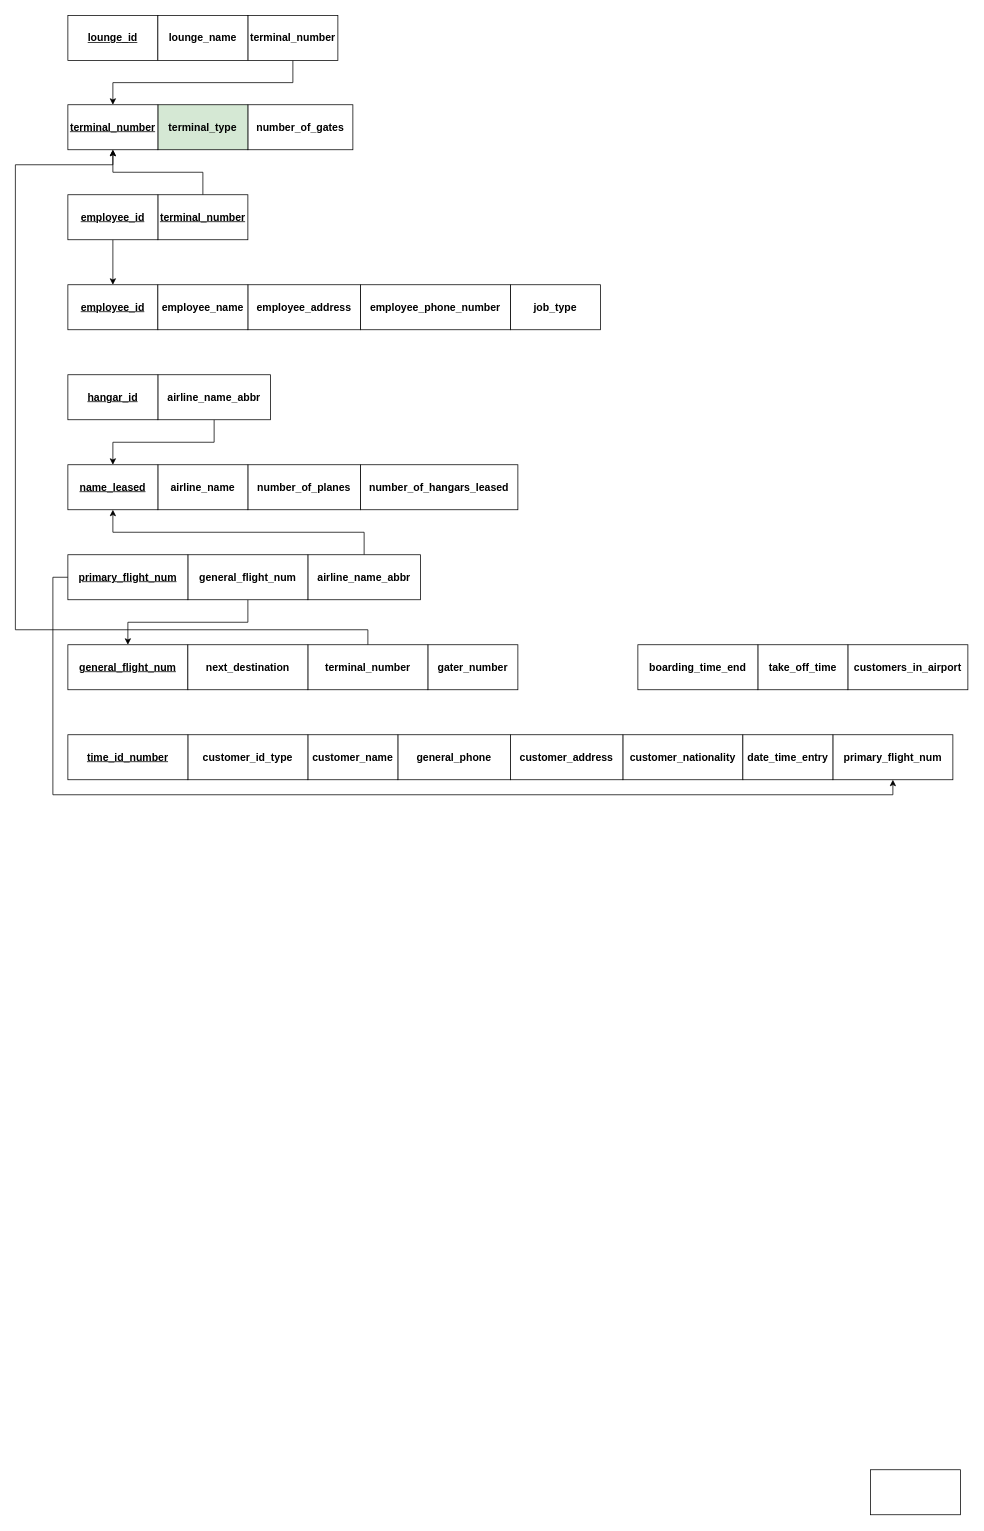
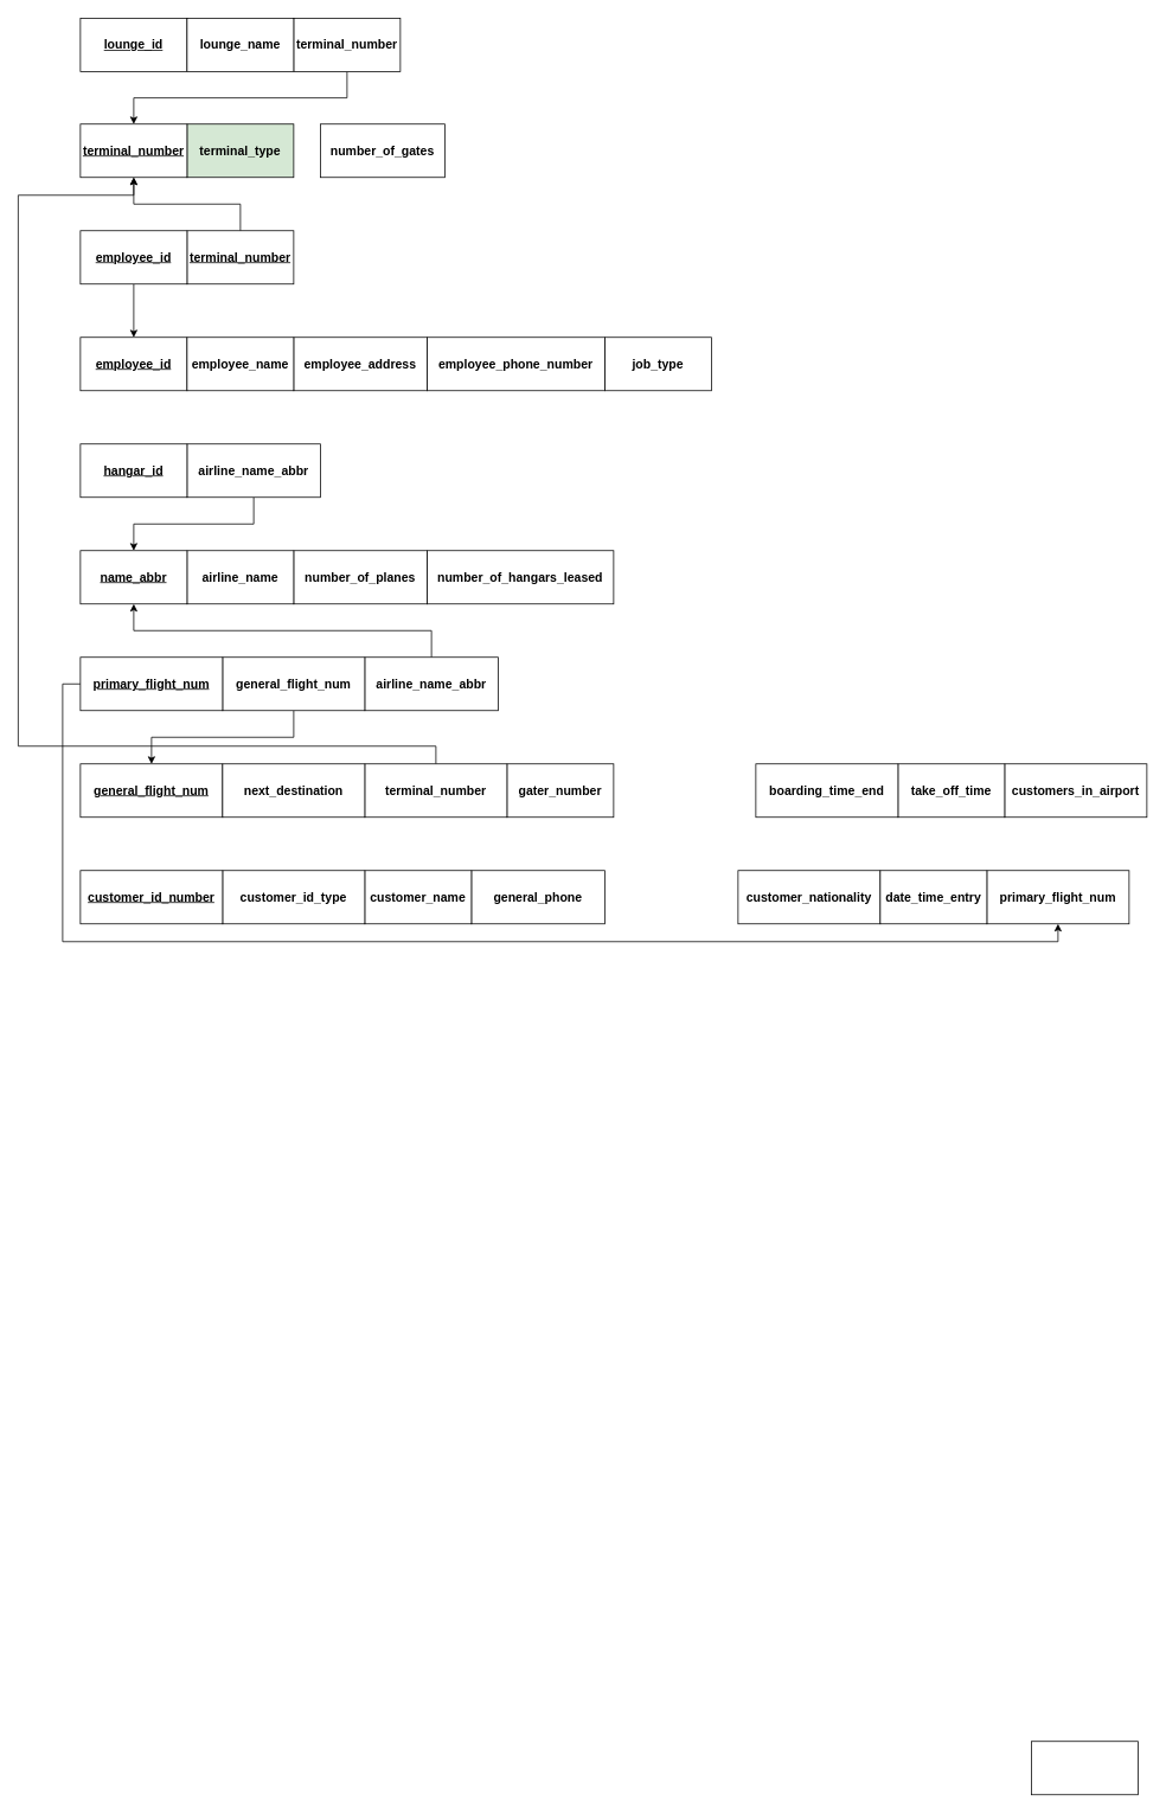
- <mxCell id="11" value="number_of_gates" style="rounded=0;whiteSpace=wrap;html=1;fontSize=14;fontStyle=1" vertex="1" parent="1"><mxGeometry x="330" y="139" width="140" height="60" as="geometry" /></mxCell>
+ <mxCell id="11" value="number_of_gates" style="rounded=0;whiteSpace=wrap;html=1;fontSize=14;fontStyle=1" vertex="1" parent="1"><mxGeometry x="360" y="139" width="140" height="60" as="geometry" /></mxCell>
- <mxCell id="25" value="&lt;u&gt;name_leased&lt;/u&gt;" style="rounded=0;whiteSpace=wrap;html=1;fontSize=14;fontStyle=1" vertex="1" parent="1"><mxGeometry x="90" y="619" width="120" height="60" as="geometry" /></mxCell>
+ <mxCell id="25" value="&lt;u&gt;name_abbr&lt;/u&gt;" style="rounded=0;whiteSpace=wrap;html=1;fontSize=14;fontStyle=1" vertex="1" parent="1"><mxGeometry x="90" y="619" width="120" height="60" as="geometry" /></mxCell>
- <mxCell id="44" value="&lt;u&gt;time_id_number&lt;/u&gt;" style="rounded=0;whiteSpace=wrap;html=1;fontSize=14;fontStyle=1" vertex="1" parent="1"><mxGeometry x="90" y="979" width="160" height="60" as="geometry" /></mxCell>
+ <mxCell id="44" value="&lt;u&gt;customer_id_number&lt;/u&gt;" style="rounded=0;whiteSpace=wrap;html=1;fontSize=14;fontStyle=1" vertex="1" parent="1"><mxGeometry x="90" y="979" width="160" height="60" as="geometry" /></mxCell>
- <mxCell id="46" value="customer_address" style="rounded=0;whiteSpace=wrap;html=1;fontSize=14;fontStyle=1" vertex="1" parent="1"><mxGeometry x="680" y="979" width="150" height="60" as="geometry" /></mxCell>
